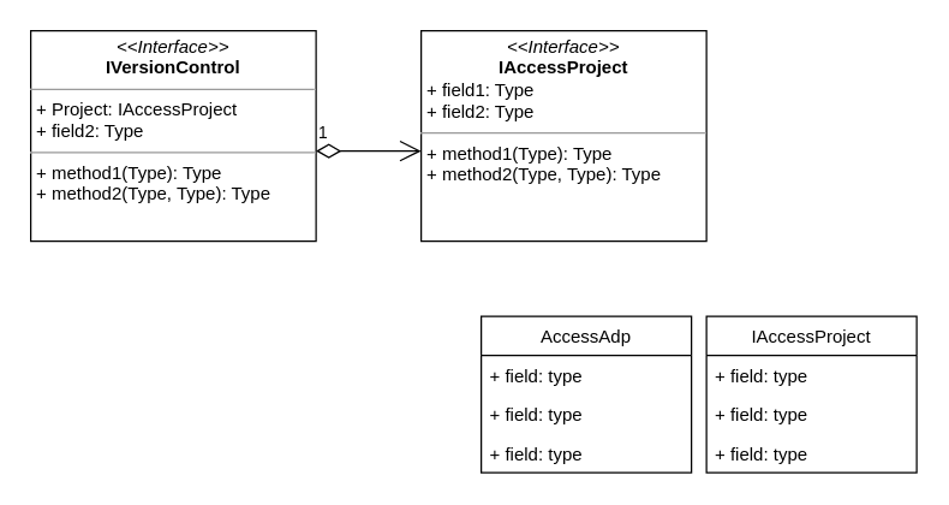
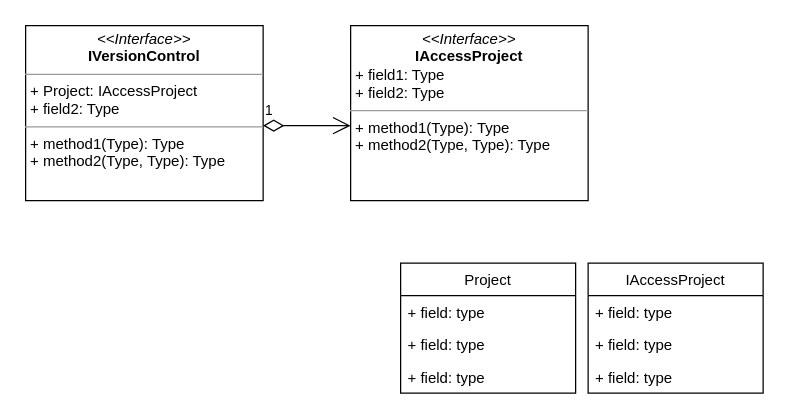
- <mxCell id="5" value="AccessAdp" style="swimlane;fontStyle=0;childLayout=stackLayout;horizontal=1;startSize=26;fillColor=none;horizontalStack=0;resizeParent=1;resizeParentMax=0;resizeLast=0;collapsible=1;marginBottom=0;" vertex="1" parent="1"><mxGeometry x="320" y="210" width="140" height="104" as="geometry"><mxRectangle x="480" y="770" width="90" height="26" as="alternateBounds" /></mxGeometry></mxCell>
+ <mxCell id="5" value="Project" style="swimlane;fontStyle=0;childLayout=stackLayout;horizontal=1;startSize=26;fillColor=none;horizontalStack=0;resizeParent=1;resizeParentMax=0;resizeLast=0;collapsible=1;marginBottom=0;" vertex="1" parent="1"><mxGeometry x="320" y="210" width="140" height="104" as="geometry"><mxRectangle x="480" y="770" width="90" height="26" as="alternateBounds" /></mxGeometry></mxCell>
